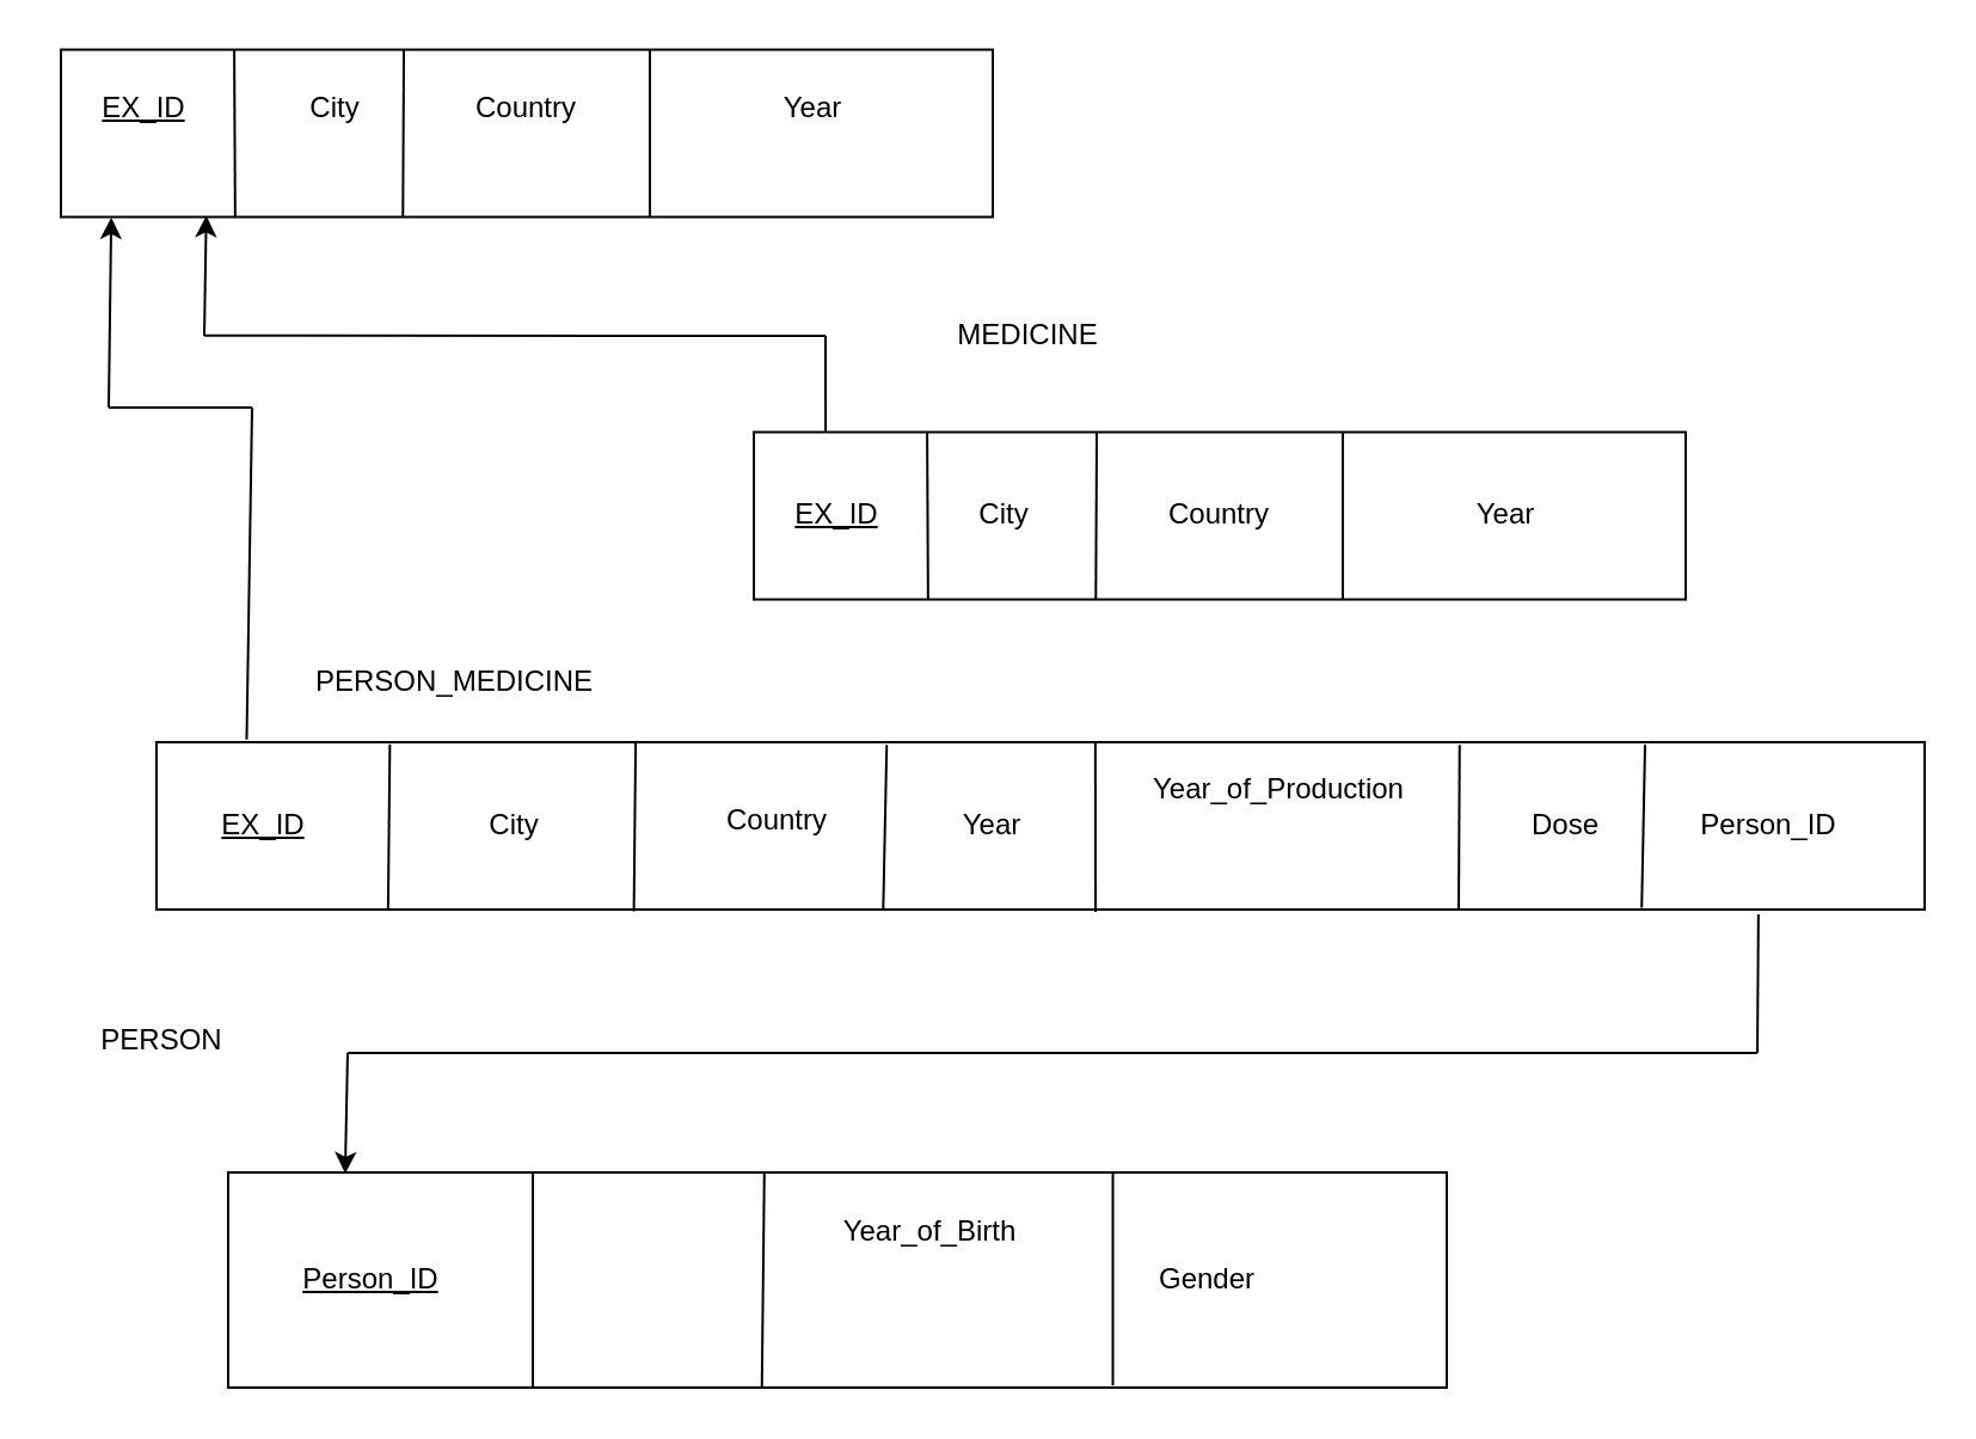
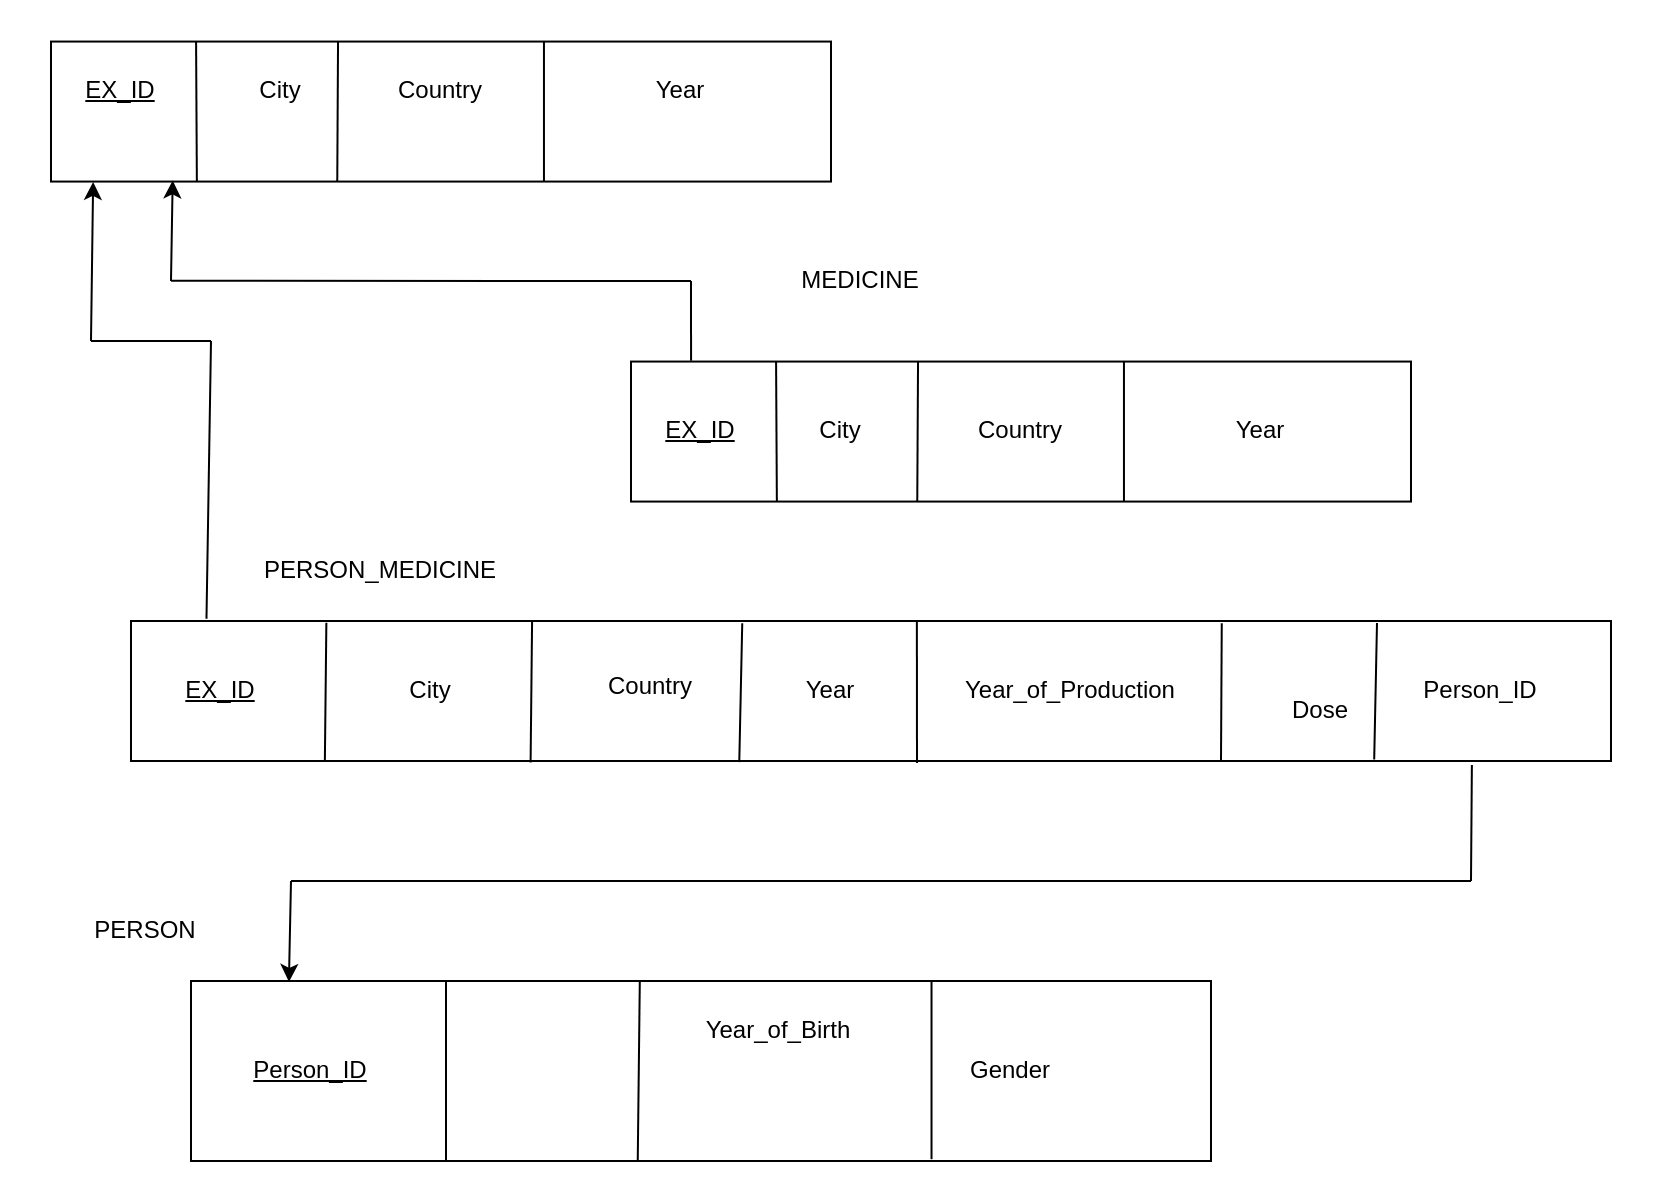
- <mxCell id="24" value="Year_of_Production" style="text;html=1;strokeColor=none;fillColor=none;align=center;verticalAlign=middle;whiteSpace=wrap;rounded=0;shadow=0;sketch=0;" parent="1" vertex="1"><mxGeometry x="475" y="318.75" width="120" height="22.5" as="geometry" /></mxCell>
+ <mxCell id="24" value="Year_of_Production" style="text;html=1;strokeColor=none;fillColor=none;align=center;verticalAlign=middle;whiteSpace=wrap;rounded=0;shadow=0;sketch=0;" parent="1" vertex="1"><mxGeometry x="475" y="333.75" width="120" height="22.5" as="geometry" /></mxCell>
- <mxCell id="29" value="Dose" style="text;html=1;strokeColor=none;fillColor=none;align=center;verticalAlign=middle;whiteSpace=wrap;rounded=0;shadow=0;sketch=0;" parent="1" vertex="1"><mxGeometry x="625" y="332.5" width="60" height="25" as="geometry" /></mxCell>
+ <mxCell id="29" value="Dose" style="text;html=1;strokeColor=none;fillColor=none;align=center;verticalAlign=middle;whiteSpace=wrap;rounded=0;shadow=0;sketch=0;" parent="1" vertex="1"><mxGeometry x="630" y="342.5" width="60" height="25" as="geometry" /></mxCell>
- <mxCell id="41" value="PERSON" style="text;html=1;strokeColor=none;fillColor=none;align=center;verticalAlign=middle;whiteSpace=wrap;rounded=0;shadow=0;sketch=0;" parent="1" vertex="1"><mxGeometry x="20" y="420" width="95" height="30" as="geometry" /></mxCell>
+ <mxCell id="41" value="PERSON" style="text;html=1;strokeColor=none;fillColor=none;align=center;verticalAlign=middle;whiteSpace=wrap;rounded=0;shadow=0;sketch=0;" parent="1" vertex="1"><mxGeometry x="25" y="450" width="95" height="30" as="geometry" /></mxCell>
